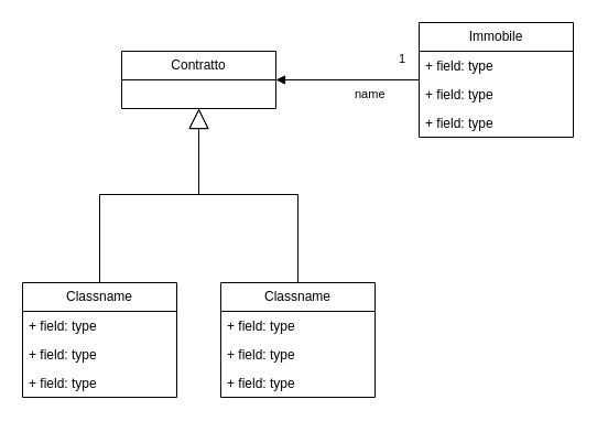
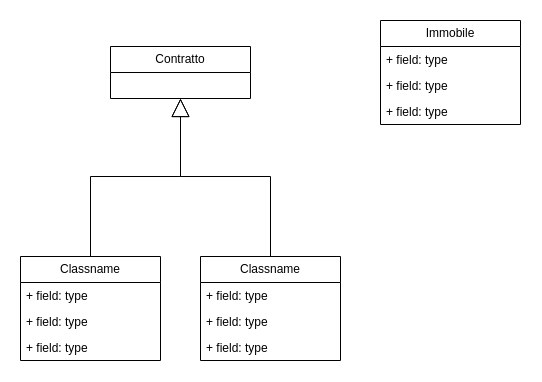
- <mxCell id="17" value="name" style="endArrow=block;endFill=1;html=1;edgeStyle=orthogonalEdgeStyle;align=left;verticalAlign=top;rounded=0;entryX=1;entryY=0.5;entryDx=0;entryDy=0;exitX=0;exitY=0.5;exitDx=0;exitDy=0;" edge="1" parent="1" source="11" target="2"><mxGeometry x="-0.077" relative="1" as="geometry"><mxPoint x="330" y="96" as="sourcePoint" /><mxPoint x="480" y="126" as="targetPoint" /><mxPoint as="offset" /></mxGeometry></mxCell>
- <mxCell id="18" value="1" style="edgeLabel;resizable=0;html=1;align=left;verticalAlign=bottom;" connectable="0" vertex="1" parent="17"><mxGeometry x="-1" relative="1" as="geometry"><mxPoint x="-20" y="-11" as="offset" /></mxGeometry></mxCell>
